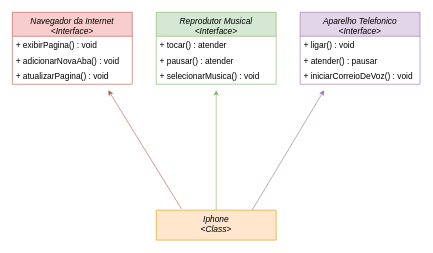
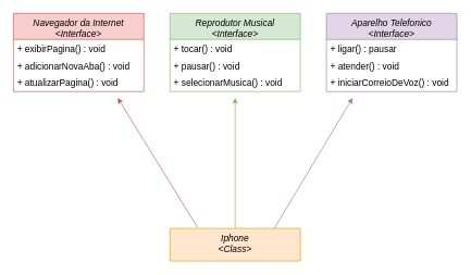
- <mxCell id="8" value="+ tocar() : atender" style="text;align=left;verticalAlign=top;spacingLeft=4;spacingRight=4;overflow=hidden;rotatable=0;points=[[0,0.5],[1,0.5]];portConstraint=eastwest;fontSize=14;" parent="7" vertex="1"><mxGeometry y="40" width="200" height="26" as="geometry" /></mxCell>
+ <mxCell id="8" value="+ tocar() : void" style="text;align=left;verticalAlign=top;spacingLeft=4;spacingRight=4;overflow=hidden;rotatable=0;points=[[0,0.5],[1,0.5]];portConstraint=eastwest;fontSize=14;" parent="7" vertex="1"><mxGeometry y="40" width="200" height="26" as="geometry" /></mxCell>
- <mxCell id="12" value="+ ligar() : void" style="text;align=left;verticalAlign=top;spacingLeft=4;spacingRight=4;overflow=hidden;rotatable=0;points=[[0,0.5],[1,0.5]];portConstraint=eastwest;fontSize=14;" parent="11" vertex="1"><mxGeometry y="40" width="200" height="26" as="geometry" /></mxCell>
+ <mxCell id="12" value="+ ligar() : pausar" style="text;align=left;verticalAlign=top;spacingLeft=4;spacingRight=4;overflow=hidden;rotatable=0;points=[[0,0.5],[1,0.5]];portConstraint=eastwest;fontSize=14;" parent="11" vertex="1"><mxGeometry y="40" width="200" height="26" as="geometry" /></mxCell>
- <mxCell id="9" value="+ pausar() : atender" style="text;align=left;verticalAlign=top;spacingLeft=4;spacingRight=4;overflow=hidden;rotatable=0;points=[[0,0.5],[1,0.5]];portConstraint=eastwest;rounded=0;shadow=0;html=0;fontSize=14;" parent="7" vertex="1"><mxGeometry y="66" width="200" height="26" as="geometry" /></mxCell>
+ <mxCell id="9" value="+ pausar() : void" style="text;align=left;verticalAlign=top;spacingLeft=4;spacingRight=4;overflow=hidden;rotatable=0;points=[[0,0.5],[1,0.5]];portConstraint=eastwest;rounded=0;shadow=0;html=0;fontSize=14;" parent="7" vertex="1"><mxGeometry y="66" width="200" height="26" as="geometry" /></mxCell>
- <mxCell id="13" value="+ atender() : pausar" style="text;align=left;verticalAlign=top;spacingLeft=4;spacingRight=4;overflow=hidden;rotatable=0;points=[[0,0.5],[1,0.5]];portConstraint=eastwest;rounded=0;shadow=0;html=0;fontSize=14;" parent="11" vertex="1"><mxGeometry y="66" width="200" height="26" as="geometry" /></mxCell>
+ <mxCell id="13" value="+ atender() : void" style="text;align=left;verticalAlign=top;spacingLeft=4;spacingRight=4;overflow=hidden;rotatable=0;points=[[0,0.5],[1,0.5]];portConstraint=eastwest;rounded=0;shadow=0;html=0;fontSize=14;" parent="11" vertex="1"><mxGeometry y="66" width="200" height="26" as="geometry" /></mxCell>
